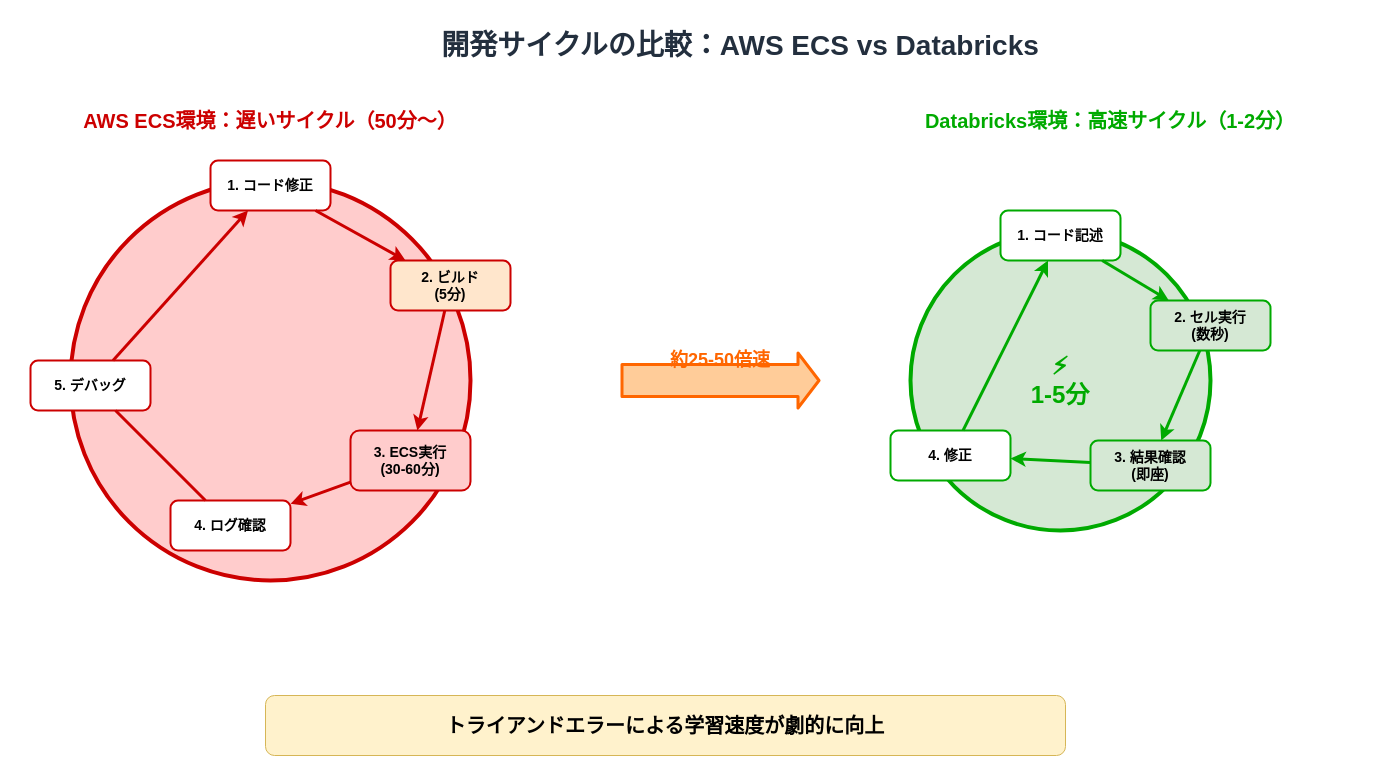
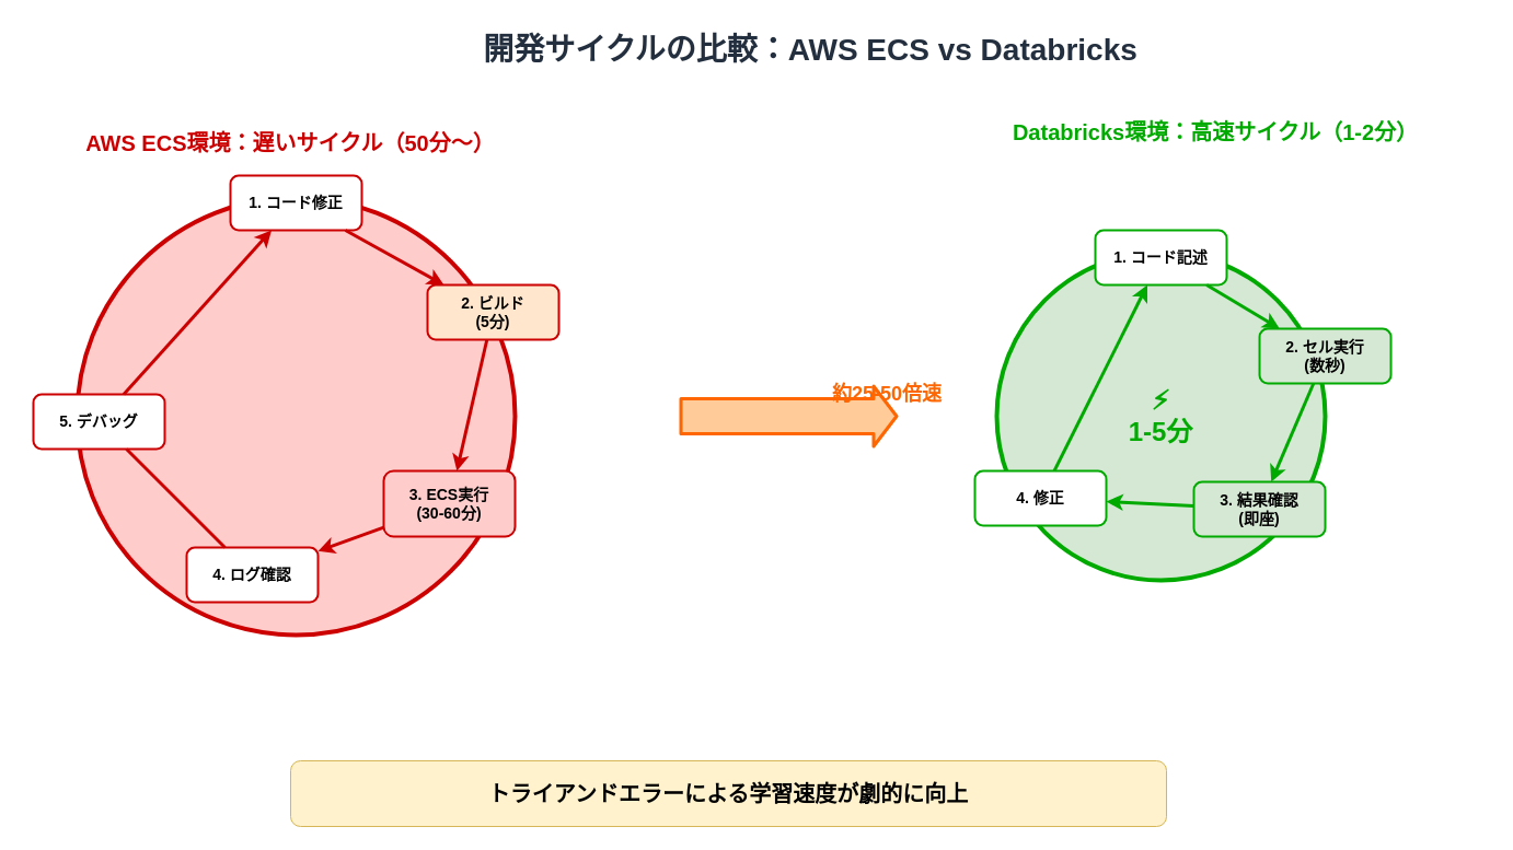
- <mxCell id="3" value="AWS ECS環境：遅いサイクル（50分～）" style="text;html=1;strokeColor=none;fillColor=none;align=center;verticalAlign=middle;whiteSpace=wrap;rounded=0;fontSize=20;fontStyle=1;fontColor=#CC0000;" vertex="1" parent="1"><mxGeometry x="20" y="100" width="500" height="40" as="geometry" /></mxCell>
+ <mxCell id="3" value="AWS ECS環境：遅いサイクル（50分～）" style="text;html=1;strokeColor=none;fillColor=none;align=center;verticalAlign=middle;whiteSpace=wrap;rounded=0;fontSize=20;fontStyle=1;fontColor=#CC0000;" vertex="1" parent="1"><mxGeometry x="15" y="110" width="500" height="40" as="geometry" /></mxCell>
- <mxCell id="27" value="約25-50倍速" style="text;html=1;strokeColor=none;fillColor=none;align=center;verticalAlign=middle;whiteSpace=wrap;rounded=0;fontSize=18;fontStyle=1;fontColor=#FF6600;" vertex="1" parent="1"><mxGeometry x="640" y="340" width="160" height="40" as="geometry" /></mxCell>
+ <mxCell id="27" value="約25-50倍速" style="text;html=1;strokeColor=none;fillColor=none;align=center;verticalAlign=middle;whiteSpace=wrap;rounded=0;fontSize=18;fontStyle=1;fontColor=#FF6600;" vertex="1" parent="1"><mxGeometry x="730" y="340" width="160" height="40" as="geometry" /></mxCell>
